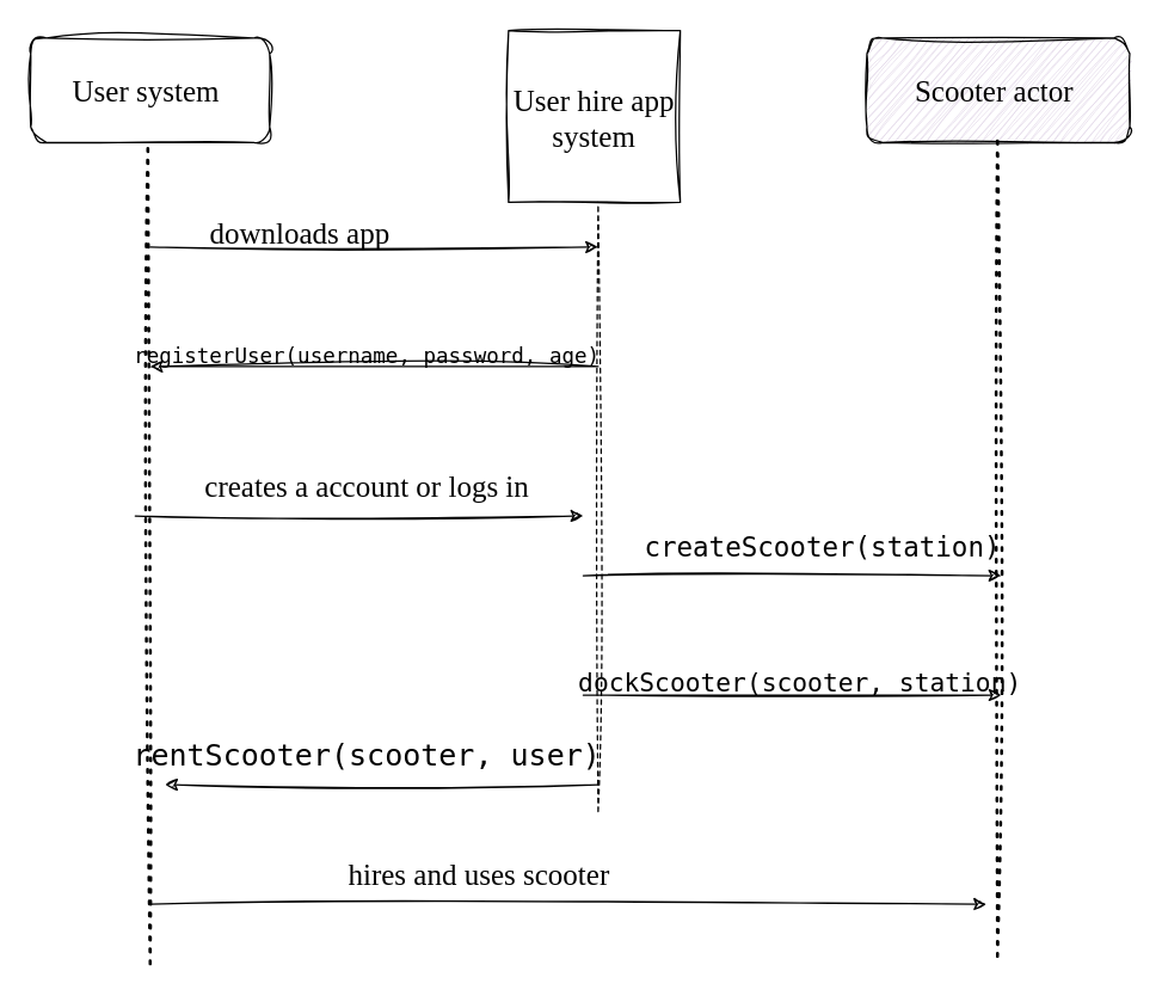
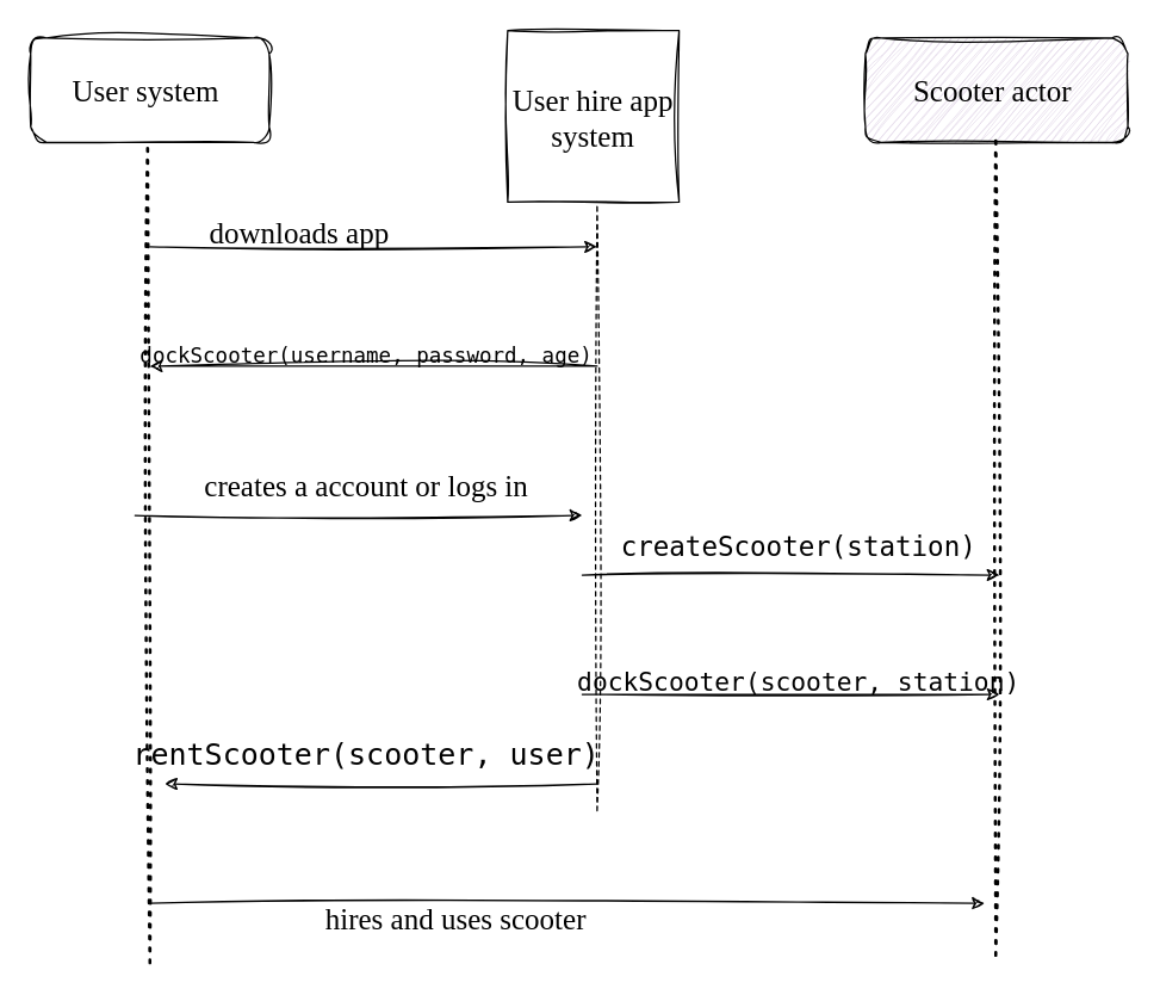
- <mxCell id="11" value="&lt;br&gt;&lt;p data-pm-slice=&quot;1 1 [&amp;quot;bullet_list&amp;quot;,{},&amp;quot;list_item&amp;quot;,{}]&quot;&gt;&lt;code spellcheck=&quot;false&quot;&gt;&lt;font style=&quot;font-size: 14px;&quot;&gt;registerUser(username, password, age)&lt;/font&gt;&lt;/code&gt;&lt;/p&gt;&lt;br&gt;" style="text;html=1;align=center;verticalAlign=middle;resizable=0;points=[];autosize=1;strokeColor=none;fillColor=none;fontSize=20;fontFamily=Architects Daughter;" vertex="1" parent="1"><mxGeometry x="90" y="170" width="310" height="130" as="geometry" /></mxCell>
+ <mxCell id="11" value="&lt;br&gt;&lt;p data-pm-slice=&quot;1 1 [&amp;quot;bullet_list&amp;quot;,{},&amp;quot;list_item&amp;quot;,{}]&quot;&gt;&lt;code spellcheck=&quot;false&quot;&gt;&lt;font style=&quot;font-size: 14px;&quot;&gt;dockScooter(username, password, age)&lt;/font&gt;&lt;/code&gt;&lt;/p&gt;&lt;br&gt;" style="text;html=1;align=center;verticalAlign=middle;resizable=0;points=[];autosize=1;strokeColor=none;fillColor=none;fontSize=20;fontFamily=Architects Daughter;" vertex="1" parent="1"><mxGeometry x="90" y="170" width="310" height="130" as="geometry" /></mxCell>
- <mxCell id="15" value="&lt;p data-pm-slice=&quot;1 1 [&amp;quot;bullet_list&amp;quot;,{},&amp;quot;list_item&amp;quot;,{}]&quot;&gt;&lt;code spellcheck=&quot;false&quot;&gt;&lt;font style=&quot;font-size: 18px;&quot;&gt;createScooter(station)&lt;/font&gt;&lt;/code&gt;&lt;/p&gt;" style="text;html=1;align=center;verticalAlign=middle;resizable=0;points=[];autosize=1;strokeColor=none;fillColor=none;fontSize=20;fontFamily=Architects Daughter;" vertex="1" parent="1"><mxGeometry x="430" y="325" width="240" height="80" as="geometry" /></mxCell>
+ <mxCell id="15" value="&lt;p data-pm-slice=&quot;1 1 [&amp;quot;bullet_list&amp;quot;,{},&amp;quot;list_item&amp;quot;,{}]&quot;&gt;&lt;code spellcheck=&quot;false&quot;&gt;&lt;font style=&quot;font-size: 18px;&quot;&gt;createScooter(station)&lt;/font&gt;&lt;/code&gt;&lt;/p&gt;" style="text;html=1;align=center;verticalAlign=middle;resizable=0;points=[];autosize=1;strokeColor=none;fillColor=none;fontSize=20;fontFamily=Architects Daughter;" vertex="1" parent="1"><mxGeometry x="415" y="325" width="240" height="80" as="geometry" /></mxCell>
- <mxCell id="21" value="hires and uses scooter" style="text;html=1;align=center;verticalAlign=middle;resizable=0;points=[];autosize=1;strokeColor=none;fillColor=none;fontSize=20;fontFamily=Architects Daughter;" vertex="1" parent="1"><mxGeometry x="200" y="565" width="240" height="40" as="geometry" /></mxCell>
+ <mxCell id="21" value="hires and uses scooter" style="text;html=1;align=center;verticalAlign=middle;resizable=0;points=[];autosize=1;strokeColor=none;fillColor=none;fontSize=20;fontFamily=Architects Daughter;" vertex="1" parent="1"><mxGeometry x="185" y="595" width="240" height="40" as="geometry" /></mxCell>
